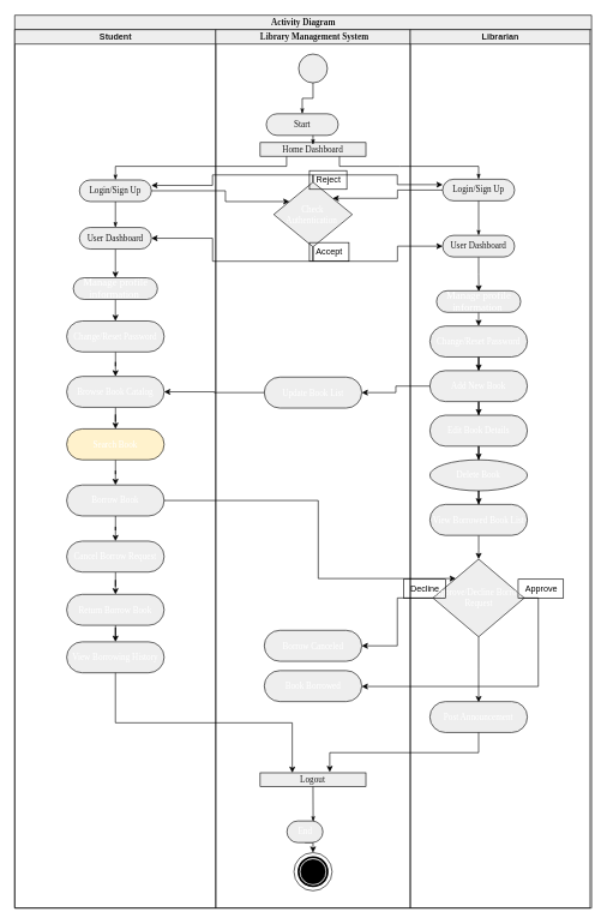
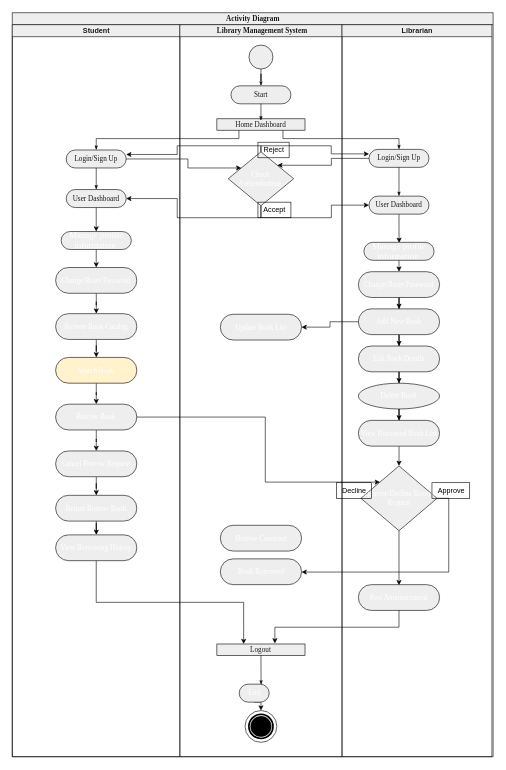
- <mxCell id="30" value="Start" style="rounded=1;whiteSpace=wrap;html=1;shadow=0;comic=0;labelBackgroundColor=none;strokeWidth=1;fontFamily=Verdana;fontSize=12;align=center;arcSize=50;fillColor=#EEEEEE;strokeColor=light-dark(#000000,#000000);fontColor=#1A1A1A;" parent="28" vertex="1"><mxGeometry x="70.25" y="117" width="100" height="30" as="geometry" /></mxCell>
+ <mxCell id="30" value="Start" style="rounded=1;whiteSpace=wrap;html=1;shadow=0;comic=0;labelBackgroundColor=none;strokeWidth=1;fontFamily=Verdana;fontSize=12;align=center;arcSize=50;fillColor=#EEEEEE;strokeColor=light-dark(#000000,#000000);fontColor=#1A1A1A;" parent="28" vertex="1"><mxGeometry x="85.25" y="102" width="100" height="30" as="geometry" /></mxCell>
- <mxCell id="77" style="edgeStyle=orthogonalEdgeStyle;rounded=0;orthogonalLoop=1;jettySize=auto;html=1;exitX=0;exitY=0.5;exitDx=0;exitDy=0;entryX=1;entryY=0.5;entryDx=0;entryDy=0;strokeColor=light-dark(#000000,#000000);fontColor=#FFFFFF;" edge="1" parent="2" source="45" target="13"><mxGeometry relative="1" as="geometry" /></mxCell>
- <mxCell id="27" style="edgeStyle=orthogonalEdgeStyle;rounded=0;orthogonalLoop=1;jettySize=auto;html=1;exitX=0;exitY=0.5;exitDx=0;exitDy=0;entryX=1;entryY=0.5;entryDx=0;entryDy=0;strokeColor=light-dark(#000000,#000000);fontColor=#FFFFFF;" edge="1" parent="2" source="64" target="36"><mxGeometry relative="1" as="geometry" /></mxCell>
